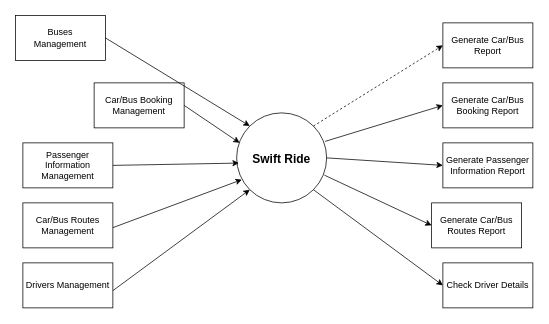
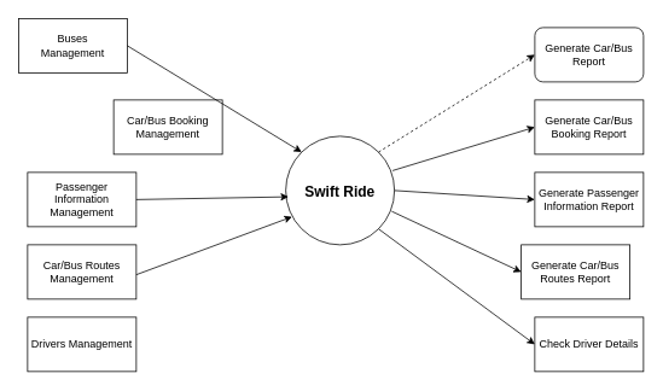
- <mxCell id="3" value="Generate Car/Bus Report" style="whiteSpace=wrap;html=1;" vertex="1" parent="1"><mxGeometry x="590" y="30" width="120" height="60" as="geometry" /></mxCell>
+ <mxCell id="3" value="Generate Car/Bus Report" style="whiteSpace=wrap;html=1;rounded=1;" vertex="1" parent="1"><mxGeometry x="590" y="30" width="120" height="60" as="geometry" /></mxCell>
- <mxCell id="17" value="" style="edgeStyle=none;orthogonalLoop=1;jettySize=auto;html=1;rounded=0;exitX=1;exitY=0.5;exitDx=0;exitDy=0;entryX=0.033;entryY=0.333;entryDx=0;entryDy=0;entryPerimeter=0;" edge="1" parent="1" source="8" target="12"><mxGeometry width="80" relative="1" as="geometry"><mxPoint x="150" y="170" as="sourcePoint" /><mxPoint x="323" y="62" as="targetPoint" /><Array as="points" /></mxGeometry></mxCell>
- <mxCell id="20" value="" style="edgeStyle=none;orthogonalLoop=1;jettySize=auto;html=1;rounded=0;exitX=1;exitY=0.617;exitDx=0;exitDy=0;exitPerimeter=0;entryX=0;entryY=1;entryDx=0;entryDy=0;" edge="1" parent="1" source="5" target="12"><mxGeometry width="80" relative="1" as="geometry"><mxPoint x="170" y="388" as="sourcePoint" /><mxPoint x="343" y="280" as="targetPoint" /><Array as="points" /></mxGeometry></mxCell>
